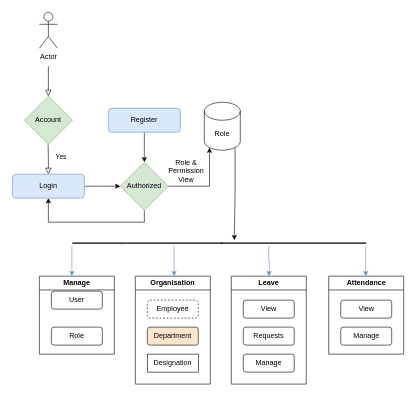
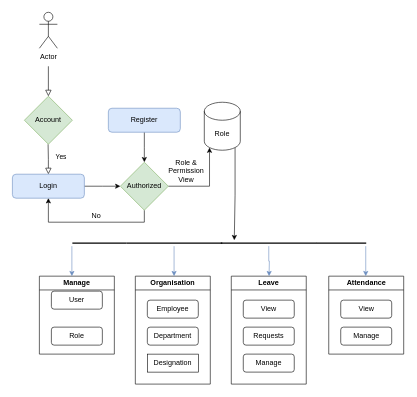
+ <mxCell id="12" value="No" style="text;html=1;align=center;verticalAlign=middle;whiteSpace=wrap;rounded=0;" vertex="1" parent="1"><mxGeometry x="140" y="350" width="40" height="20" as="geometry" /></mxCell>
- <mxCell id="21" value="Employee" style="rounded=1;whiteSpace=wrap;html=1;dashed=1;" vertex="1" parent="20"><mxGeometry x="20" y="40" width="85" height="30" as="geometry" /></mxCell>
+ <mxCell id="21" value="Employee" style="rounded=1;whiteSpace=wrap;html=1;" vertex="1" parent="20"><mxGeometry x="20" y="40" width="85" height="30" as="geometry" /></mxCell>
- <mxCell id="22" value="Department" style="rounded=1;whiteSpace=wrap;html=1;fillColor=#ffe6cc;" vertex="1" parent="20"><mxGeometry x="20" y="85" width="85" height="30" as="geometry" /></mxCell>
+ <mxCell id="22" value="Department" style="rounded=1;whiteSpace=wrap;html=1;" vertex="1" parent="20"><mxGeometry x="20" y="85" width="85" height="30" as="geometry" /></mxCell>
